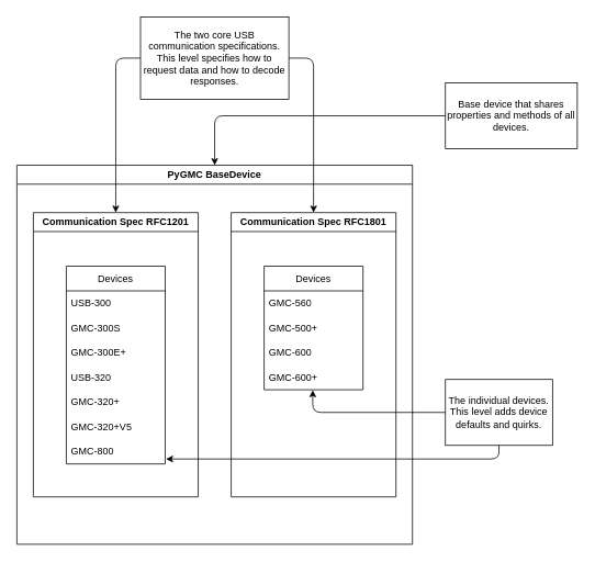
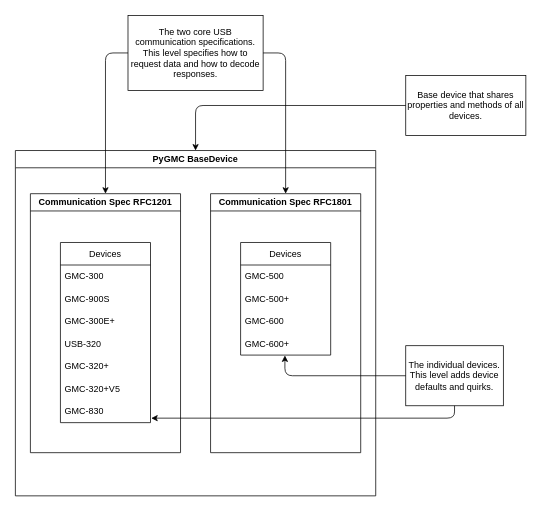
- <mxCell id="5" value="USB-300" style="text;strokeColor=none;fillColor=none;align=left;verticalAlign=middle;spacingLeft=4;spacingRight=4;overflow=hidden;points=[[0,0.5],[1,0.5]];portConstraint=eastwest;rotatable=0;whiteSpace=wrap;html=1;" vertex="1" parent="4"><mxGeometry y="30" width="120" height="30" as="geometry" /></mxCell>
+ <mxCell id="5" value="GMC-300" style="text;strokeColor=none;fillColor=none;align=left;verticalAlign=middle;spacingLeft=4;spacingRight=4;overflow=hidden;points=[[0,0.5],[1,0.5]];portConstraint=eastwest;rotatable=0;whiteSpace=wrap;html=1;" vertex="1" parent="4"><mxGeometry y="30" width="120" height="30" as="geometry" /></mxCell>
- <mxCell id="14" value="GMC-560" style="text;strokeColor=none;fillColor=none;align=left;verticalAlign=middle;spacingLeft=4;spacingRight=4;overflow=hidden;points=[[0,0.5],[1,0.5]];portConstraint=eastwest;rotatable=0;whiteSpace=wrap;html=1;" vertex="1" parent="13"><mxGeometry y="30" width="120" height="30" as="geometry" /></mxCell>
+ <mxCell id="14" value="GMC-500" style="text;strokeColor=none;fillColor=none;align=left;verticalAlign=middle;spacingLeft=4;spacingRight=4;overflow=hidden;points=[[0,0.5],[1,0.5]];portConstraint=eastwest;rotatable=0;whiteSpace=wrap;html=1;" vertex="1" parent="13"><mxGeometry y="30" width="120" height="30" as="geometry" /></mxCell>
- <mxCell id="6" value="GMC-300S" style="text;strokeColor=none;fillColor=none;align=left;verticalAlign=middle;spacingLeft=4;spacingRight=4;overflow=hidden;points=[[0,0.5],[1,0.5]];portConstraint=eastwest;rotatable=0;whiteSpace=wrap;html=1;" vertex="1" parent="4"><mxGeometry y="60" width="120" height="30" as="geometry" /></mxCell>
+ <mxCell id="6" value="GMC-900S" style="text;strokeColor=none;fillColor=none;align=left;verticalAlign=middle;spacingLeft=4;spacingRight=4;overflow=hidden;points=[[0,0.5],[1,0.5]];portConstraint=eastwest;rotatable=0;whiteSpace=wrap;html=1;" vertex="1" parent="4"><mxGeometry y="60" width="120" height="30" as="geometry" /></mxCell>
- <mxCell id="11" value="GMC-800" style="text;strokeColor=none;fillColor=none;align=left;verticalAlign=middle;spacingLeft=4;spacingRight=4;overflow=hidden;points=[[0,0.5],[1,0.5]];portConstraint=eastwest;rotatable=0;whiteSpace=wrap;html=1;" vertex="1" parent="4"><mxGeometry y="210" width="120" height="30" as="geometry" /></mxCell>
+ <mxCell id="11" value="GMC-830" style="text;strokeColor=none;fillColor=none;align=left;verticalAlign=middle;spacingLeft=4;spacingRight=4;overflow=hidden;points=[[0,0.5],[1,0.5]];portConstraint=eastwest;rotatable=0;whiteSpace=wrap;html=1;" vertex="1" parent="4"><mxGeometry y="210" width="120" height="30" as="geometry" /></mxCell>
